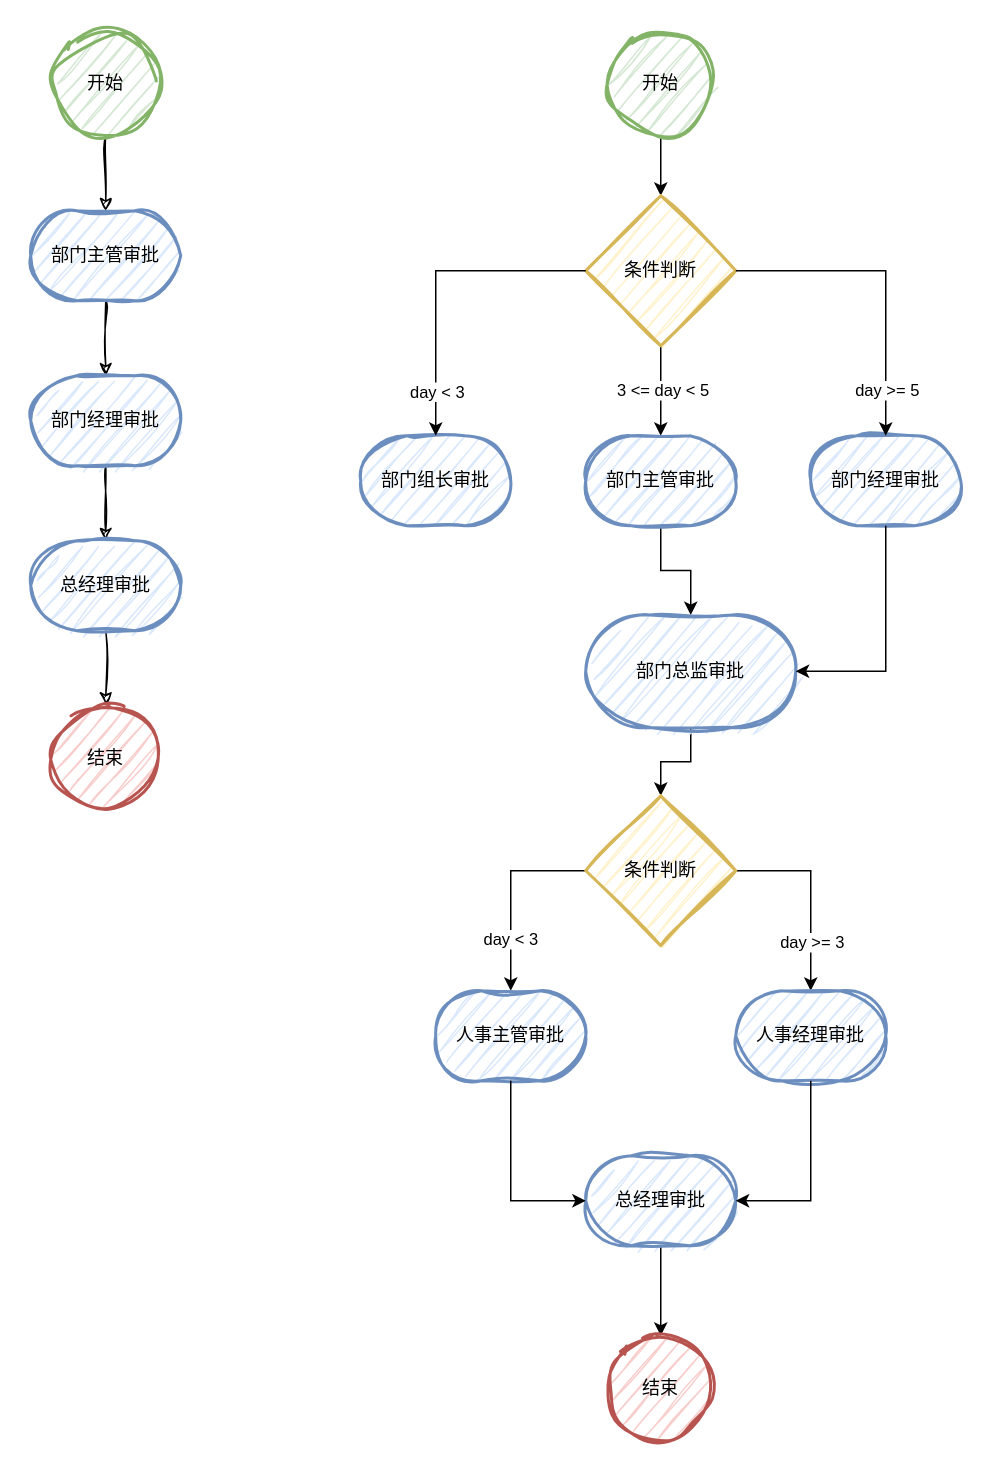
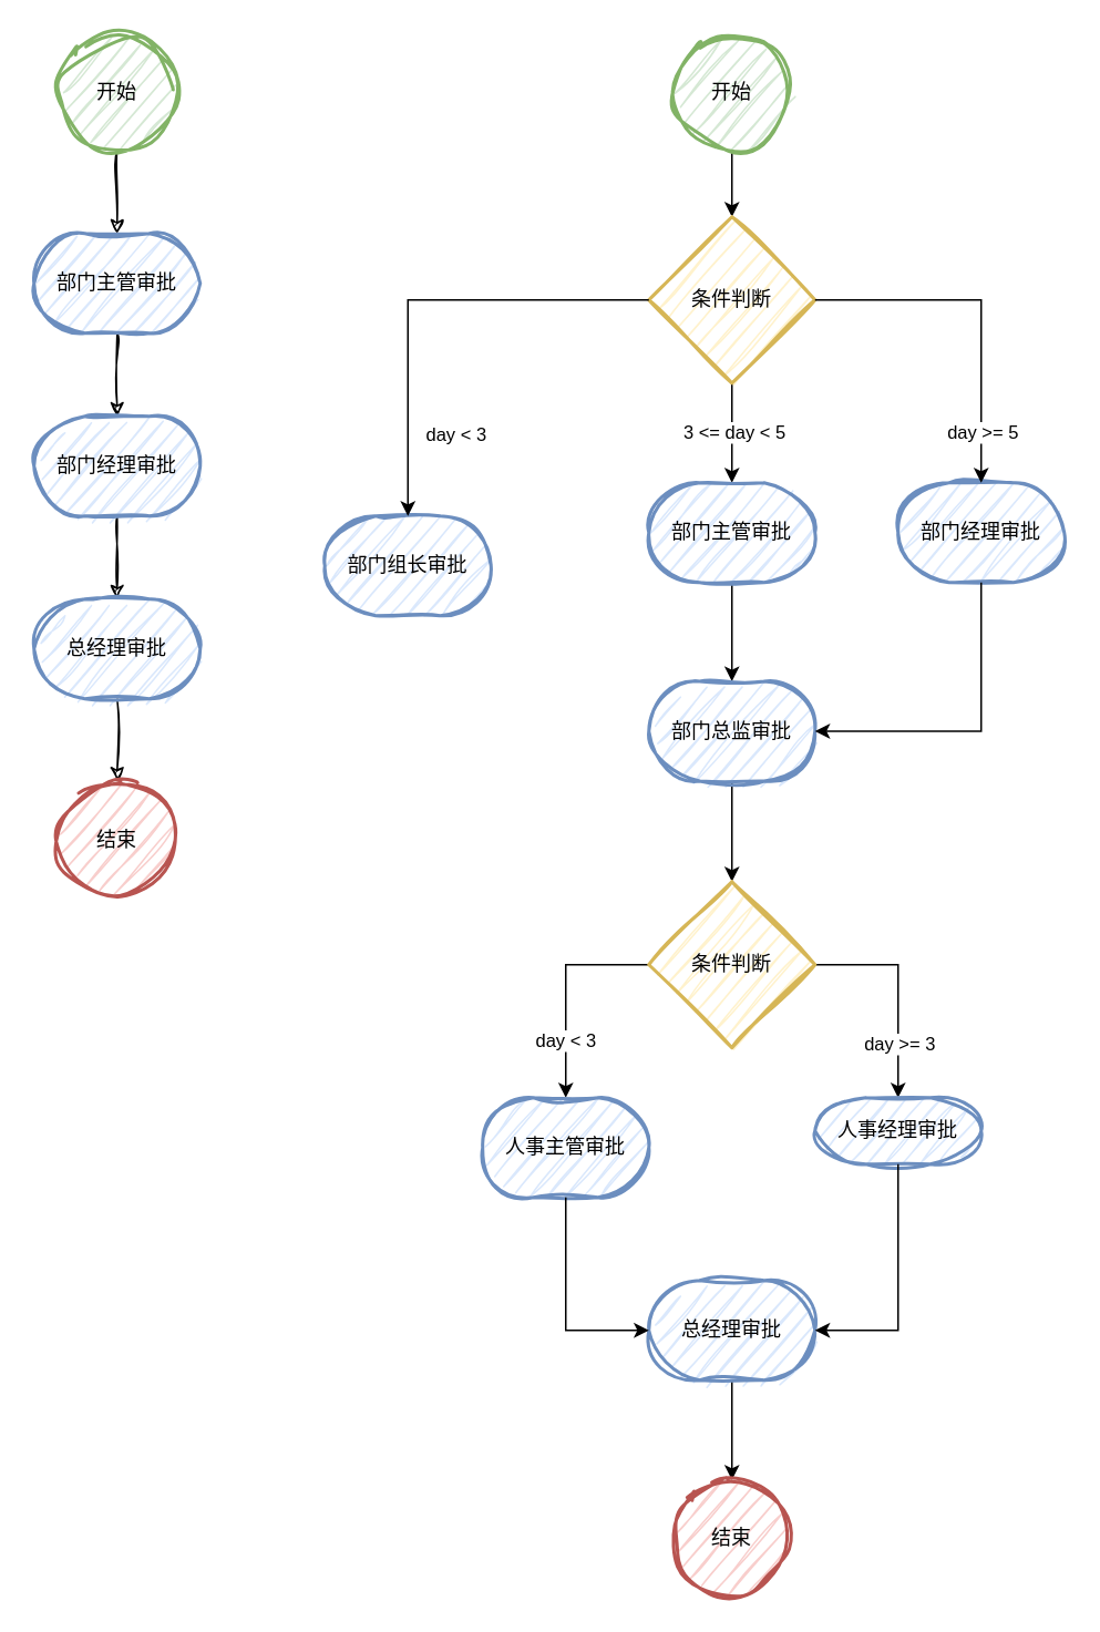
- <mxCell id="15" value="部门组长审批" style="strokeWidth=2;html=1;shape=mxgraph.flowchart.terminator;whiteSpace=wrap;fillColor=#dae8fc;strokeColor=#6c8ebf;sketch=1;curveFitting=1;jiggle=2;" parent="1" vertex="1"><mxGeometry x="240" y="290" width="100" height="60" as="geometry" /></mxCell>
+ <mxCell id="15" value="部门组长审批" style="strokeWidth=2;html=1;shape=mxgraph.flowchart.terminator;whiteSpace=wrap;fillColor=#dae8fc;strokeColor=#6c8ebf;sketch=1;curveFitting=1;jiggle=2;" parent="1" vertex="1"><mxGeometry x="195" y="310" width="100" height="60" as="geometry" /></mxCell>
- <mxCell id="24" value="部门总监审批" style="strokeWidth=2;html=1;shape=mxgraph.flowchart.terminator;whiteSpace=wrap;fillColor=#dae8fc;strokeColor=#6c8ebf;sketch=1;curveFitting=1;jiggle=2;" parent="1" vertex="1"><mxGeometry x="390" y="409.5" width="140" height="75" as="geometry" /></mxCell>
+ <mxCell id="24" value="部门总监审批" style="strokeWidth=2;html=1;shape=mxgraph.flowchart.terminator;whiteSpace=wrap;fillColor=#dae8fc;strokeColor=#6c8ebf;sketch=1;curveFitting=1;jiggle=2;" parent="1" vertex="1"><mxGeometry x="390" y="409.5" width="100" height="60" as="geometry" /></mxCell>
- <mxCell id="32" value="人事经理审批" style="strokeWidth=2;html=1;shape=mxgraph.flowchart.terminator;whiteSpace=wrap;fillColor=#dae8fc;strokeColor=#6c8ebf;sketch=1;curveFitting=1;jiggle=2;" vertex="1" parent="1"><mxGeometry x="490" y="660" width="100" height="60" as="geometry" /></mxCell>
+ <mxCell id="32" value="人事经理审批" style="strokeWidth=2;html=1;shape=mxgraph.flowchart.terminator;whiteSpace=wrap;fillColor=#dae8fc;strokeColor=#6c8ebf;sketch=1;curveFitting=1;jiggle=2;" vertex="1" parent="1"><mxGeometry x="490" y="660" width="100" height="40" as="geometry" /></mxCell>
